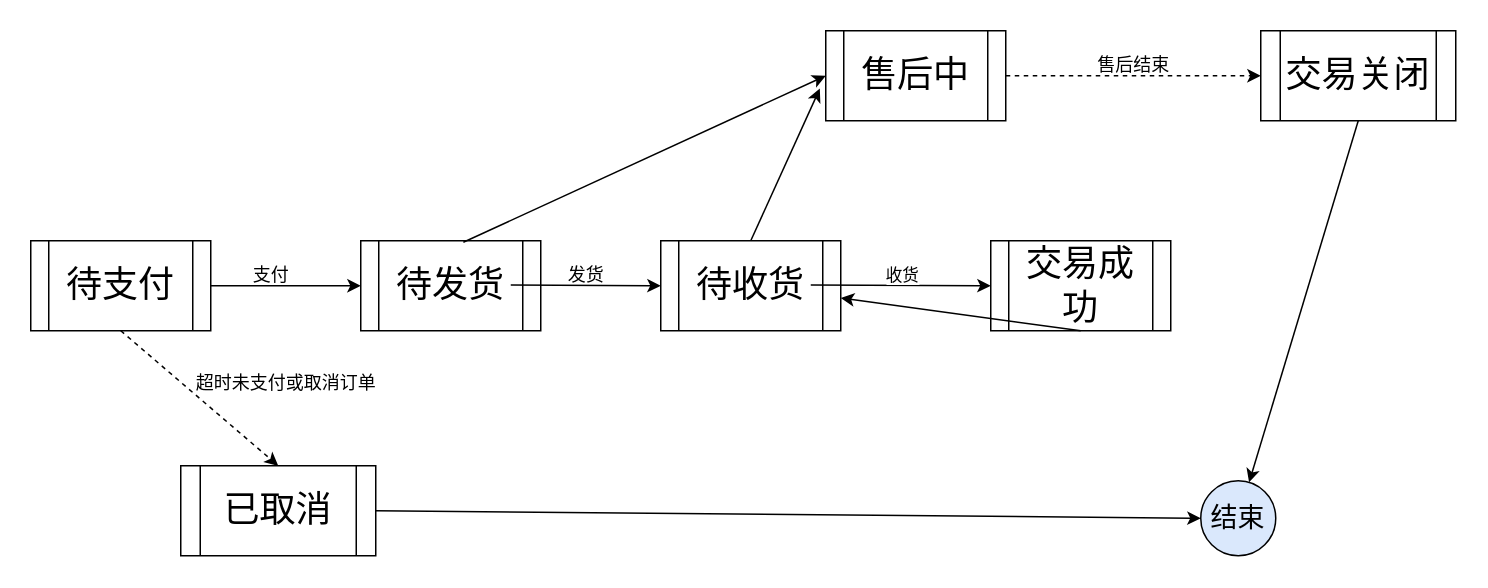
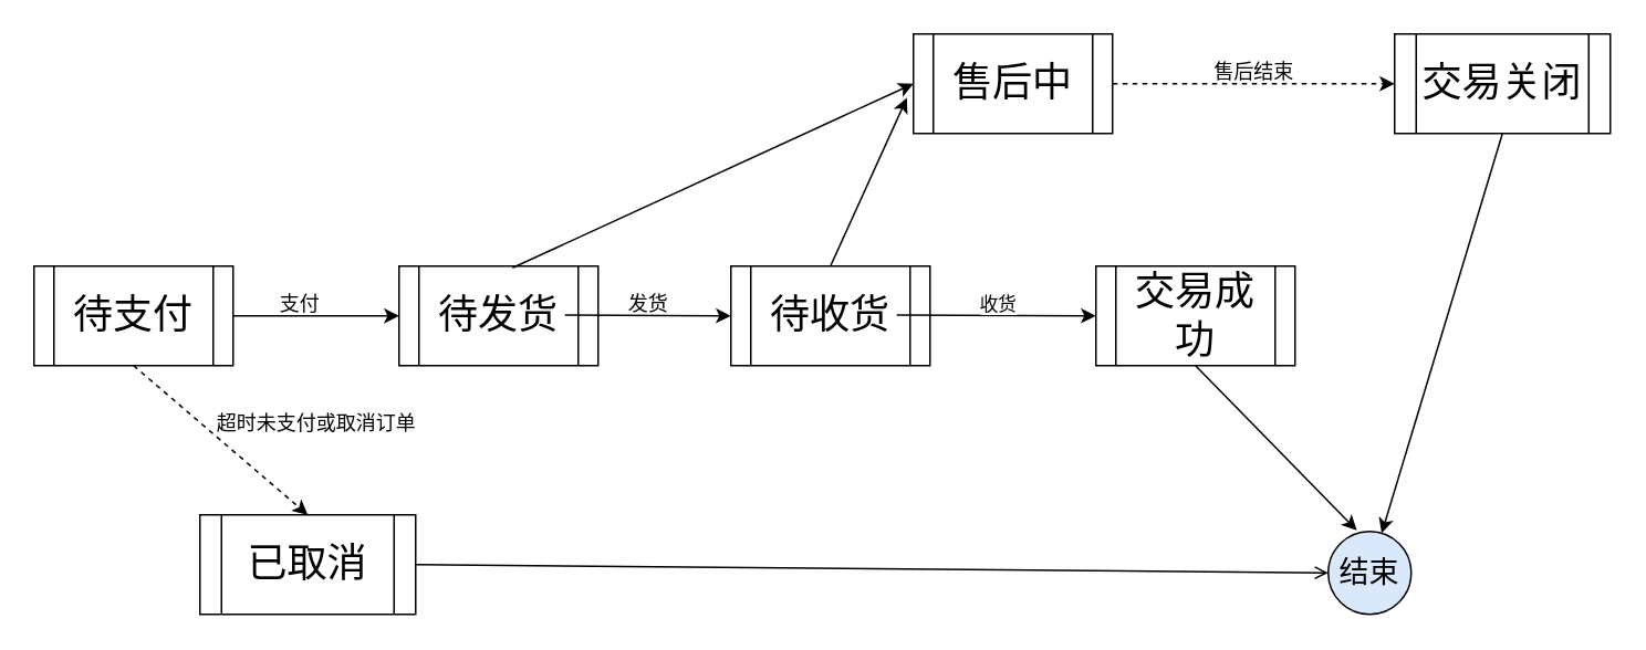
- <mxCell id="23" value="" style="endArrow=classic;html=1;rounded=0;exitX=0.5;exitY=1;exitDx=0;exitDy=0;" edge="1" parent="1" source="5" target="4"><mxGeometry width="50" height="50" relative="1" as="geometry"><mxPoint x="760" y="320" as="sourcePoint" /><mxPoint x="810" y="270" as="targetPoint" /></mxGeometry></mxCell>
+ <mxCell id="23" value="" style="endArrow=classic;html=1;rounded=0;exitX=0.5;exitY=1;exitDx=0;exitDy=0;entryX=0.344;entryY=-0.012;entryDx=0;entryDy=0;entryPerimeter=0;" edge="1" parent="1" source="5" target="21"><mxGeometry width="50" height="50" relative="1" as="geometry"><mxPoint x="760" y="320" as="sourcePoint" /><mxPoint x="810" y="270" as="targetPoint" /></mxGeometry></mxCell>
- <mxCell id="22" value="" style="endArrow=classic;html=1;rounded=0;exitX=1;exitY=0.5;exitDx=0;exitDy=0;entryX=0;entryY=0.5;entryDx=0;entryDy=0;" edge="1" parent="1" source="12" target="21"><mxGeometry width="50" height="50" relative="1" as="geometry"><mxPoint x="440" y="360" as="sourcePoint" /><mxPoint x="490" y="310" as="targetPoint" /></mxGeometry></mxCell>
+ <mxCell id="22" value="" style="endArrow=open;html=1;rounded=0;exitX=1;exitY=0.5;exitDx=0;exitDy=0;entryX=0;entryY=0.5;entryDx=0;entryDy=0;" edge="1" parent="1" source="12" target="21"><mxGeometry width="50" height="50" relative="1" as="geometry"><mxPoint x="440" y="360" as="sourcePoint" /><mxPoint x="490" y="310" as="targetPoint" /></mxGeometry></mxCell>
